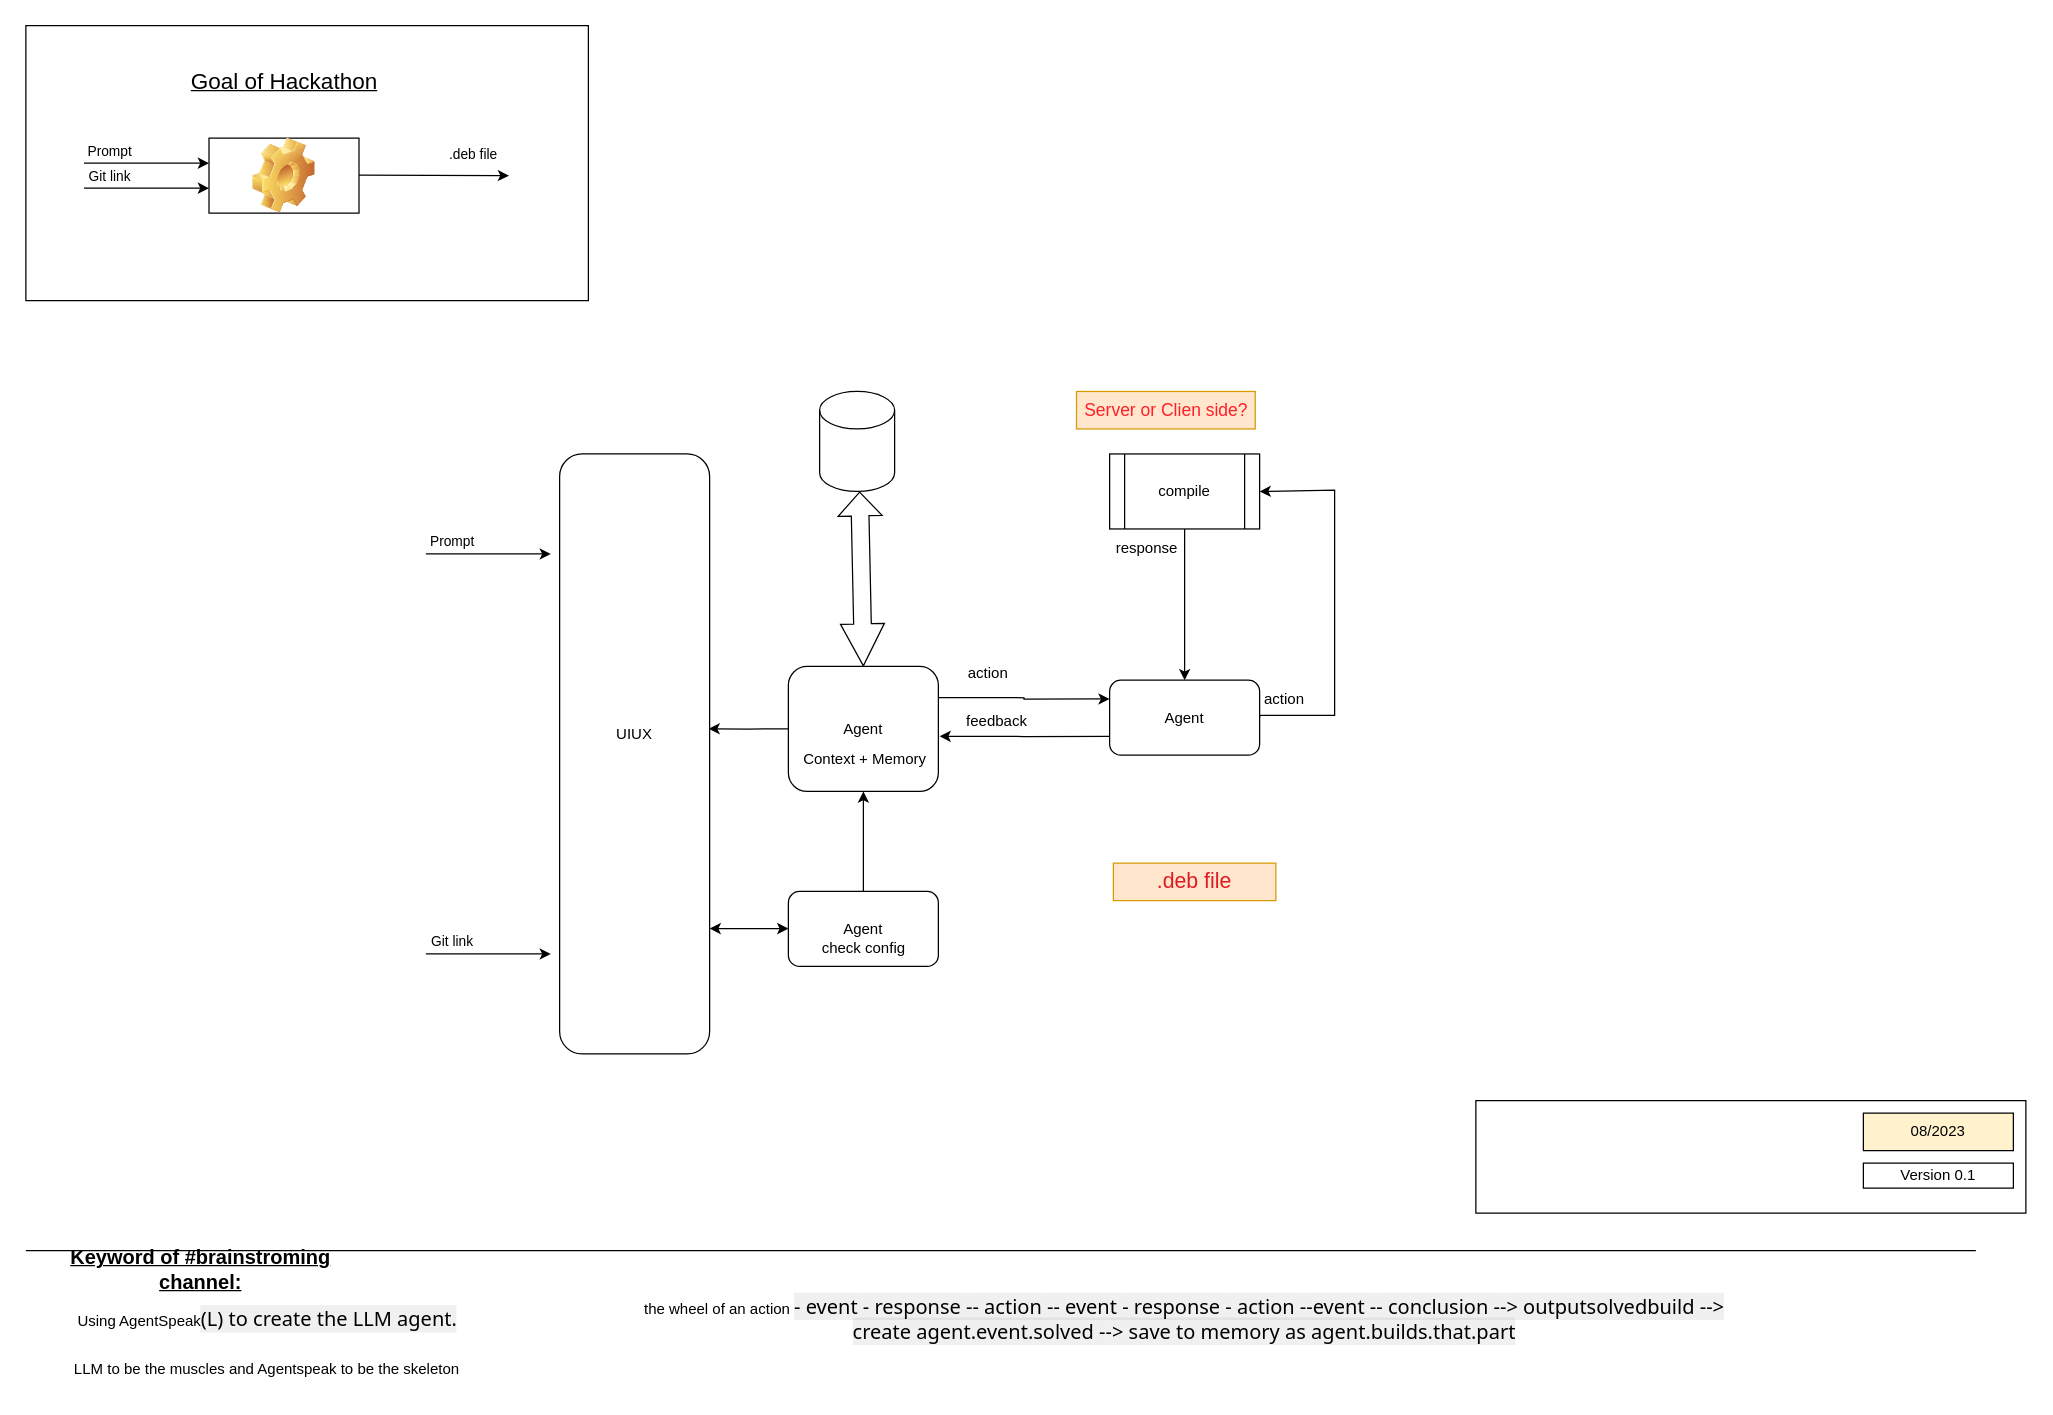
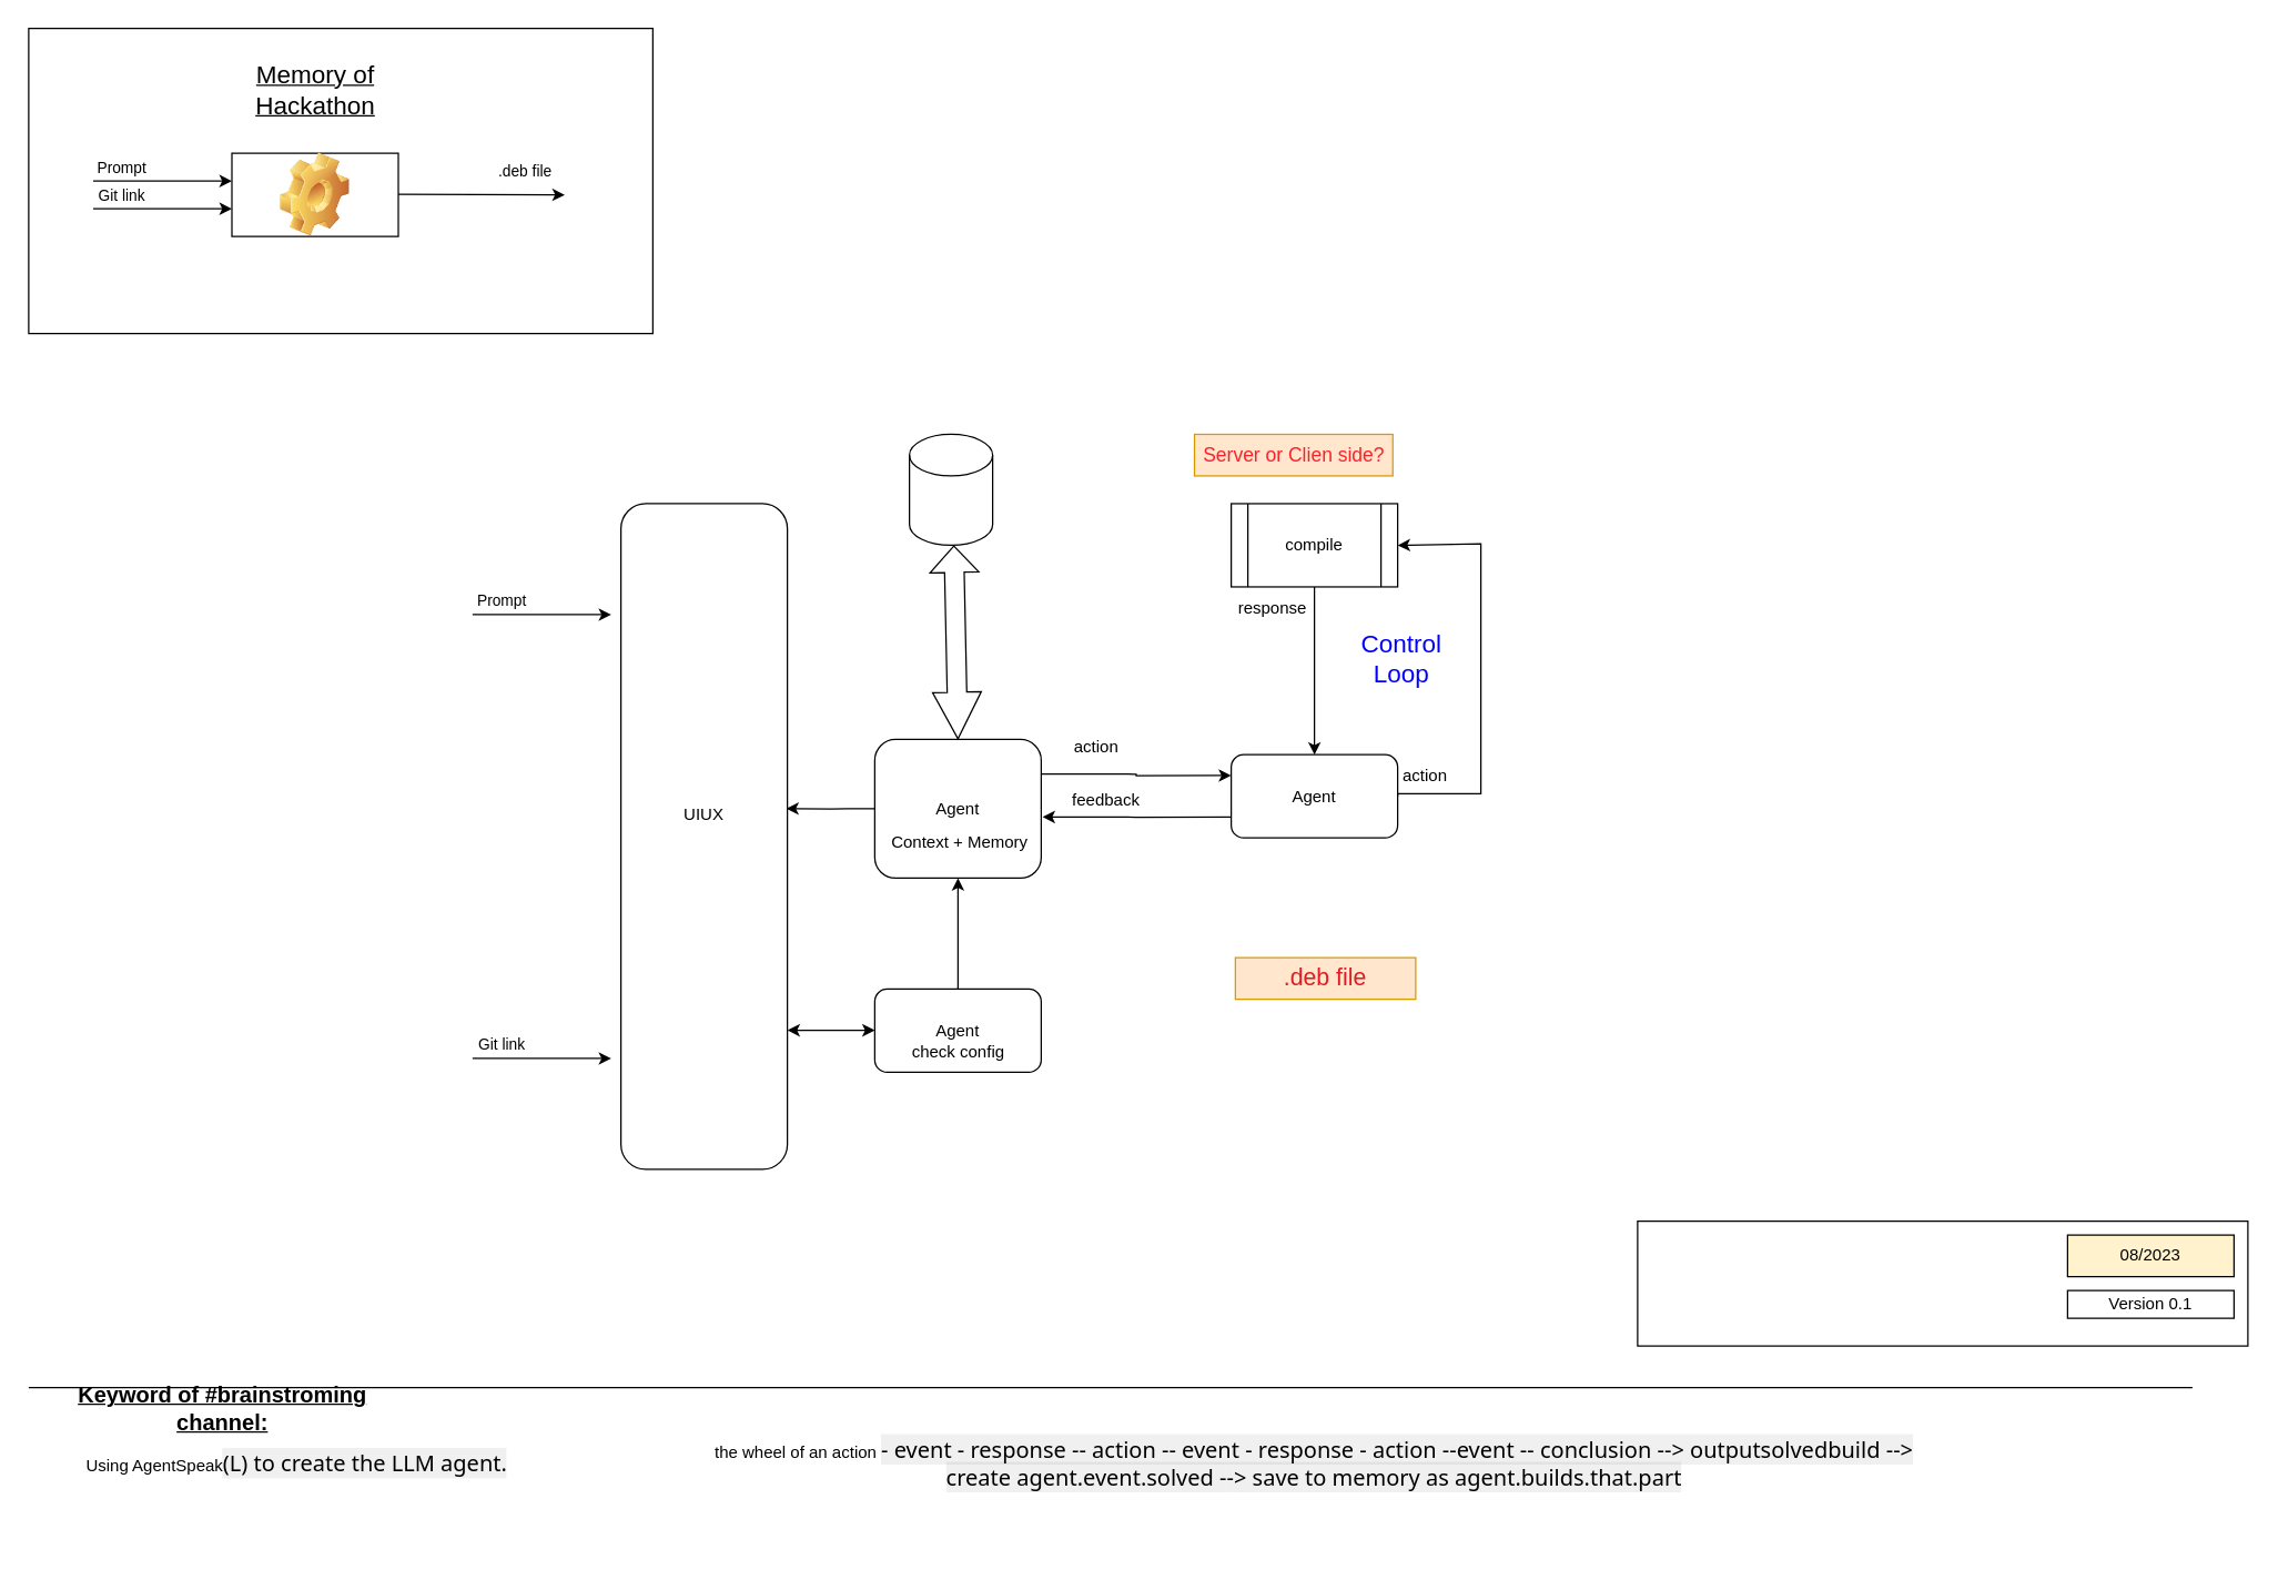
- <mxCell id="11" value="&lt;div style=&quot;font-size: 14px;&quot;&gt;&lt;font style=&quot;font-size: 18px;&quot;&gt;&lt;u&gt;Goal of Hackathon&lt;/u&gt;&lt;/font&gt;&lt;/div&gt;" style="text;html=1;strokeColor=none;fillColor=none;align=center;verticalAlign=middle;whiteSpace=wrap;rounded=0;fontSize=13;" vertex="1" parent="1"><mxGeometry x="141.5" y="50" width="170" height="30" as="geometry" /></mxCell>
+ <mxCell id="11" value="&lt;div style=&quot;font-size: 14px;&quot;&gt;&lt;font style=&quot;font-size: 18px;&quot;&gt;&lt;u&gt;Memory of Hackathon&lt;/u&gt;&lt;/font&gt;&lt;/div&gt;" style="text;html=1;strokeColor=none;fillColor=none;align=center;verticalAlign=middle;whiteSpace=wrap;rounded=0;fontSize=13;" vertex="1" parent="1"><mxGeometry x="141.5" y="50" width="170" height="30" as="geometry" /></mxCell>
+ <mxCell id="43" value="&lt;div style=&quot;font-size: 18px;&quot;&gt;Control&lt;/div&gt;&lt;div style=&quot;font-size: 18px;&quot;&gt;Loop&lt;/div&gt;" style="text;html=1;strokeColor=none;fillColor=none;align=center;verticalAlign=middle;whiteSpace=wrap;rounded=0;fontSize=18;fontColor=#0000FF;" vertex="1" parent="1"><mxGeometry x="980" y="460" width="60" height="30" as="geometry" /></mxCell>
- <mxCell id="25" value="LLM to be the muscles and Agentspeak to be the skeleton" style="text;html=1;strokeColor=none;fillColor=none;align=center;verticalAlign=middle;whiteSpace=wrap;rounded=0;" vertex="1" parent="1"><mxGeometry x="33" y="1080" width="360" height="30" as="geometry" /></mxCell>
